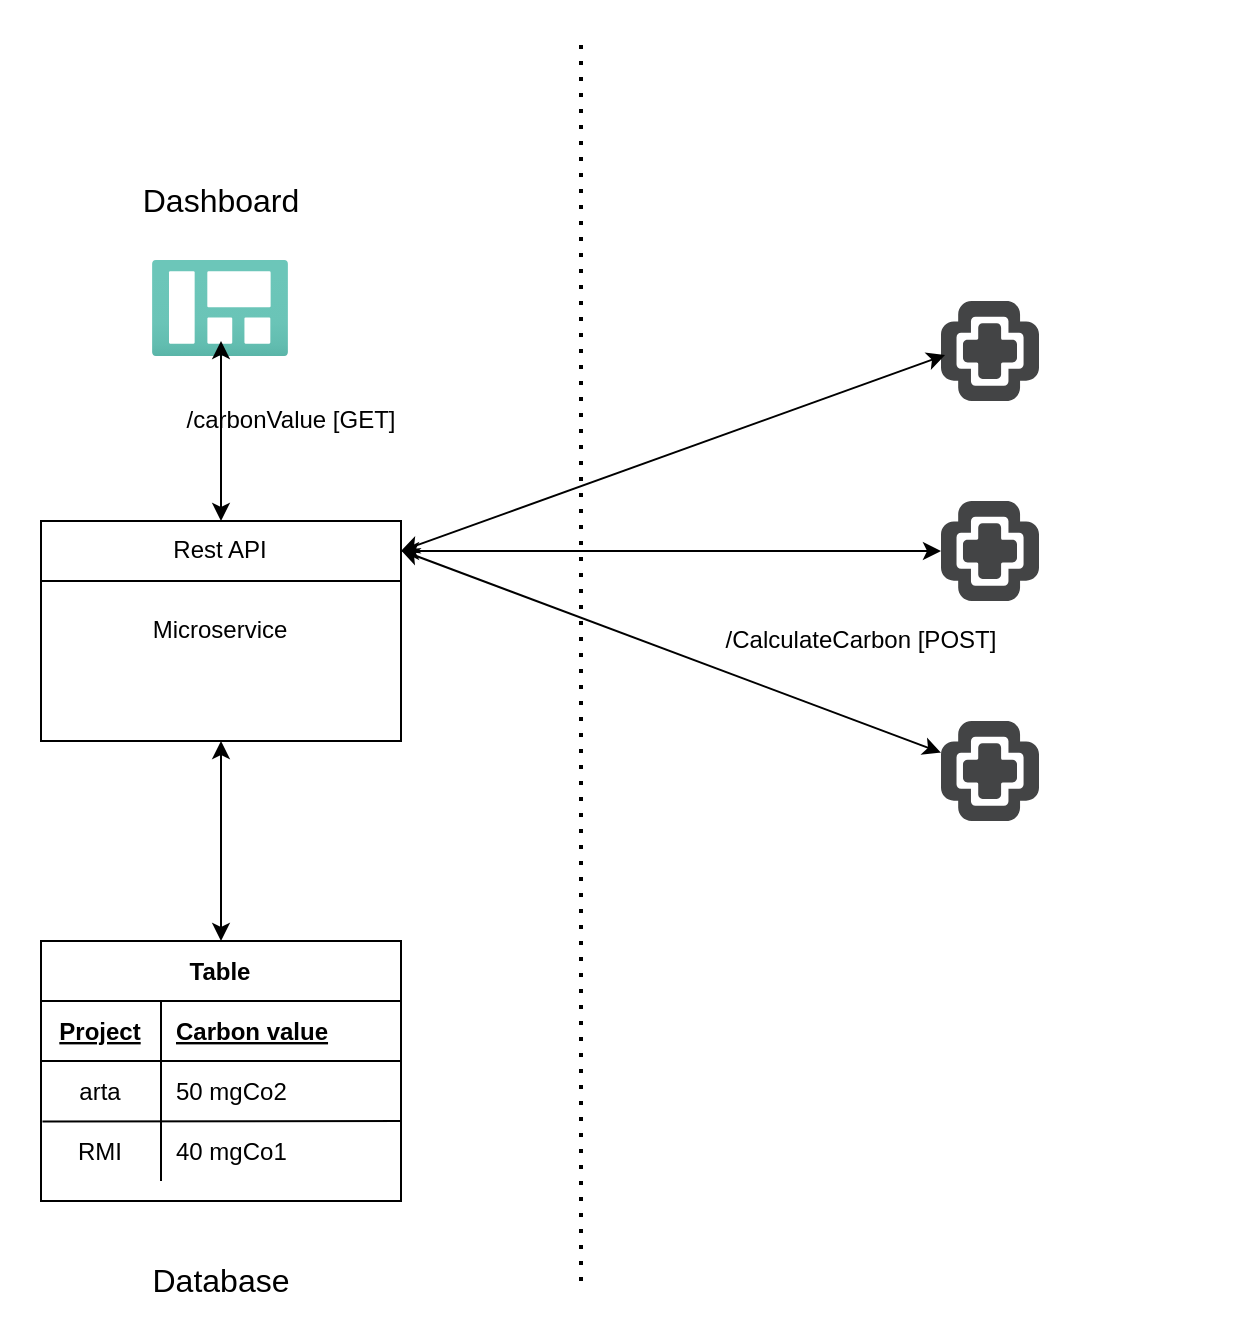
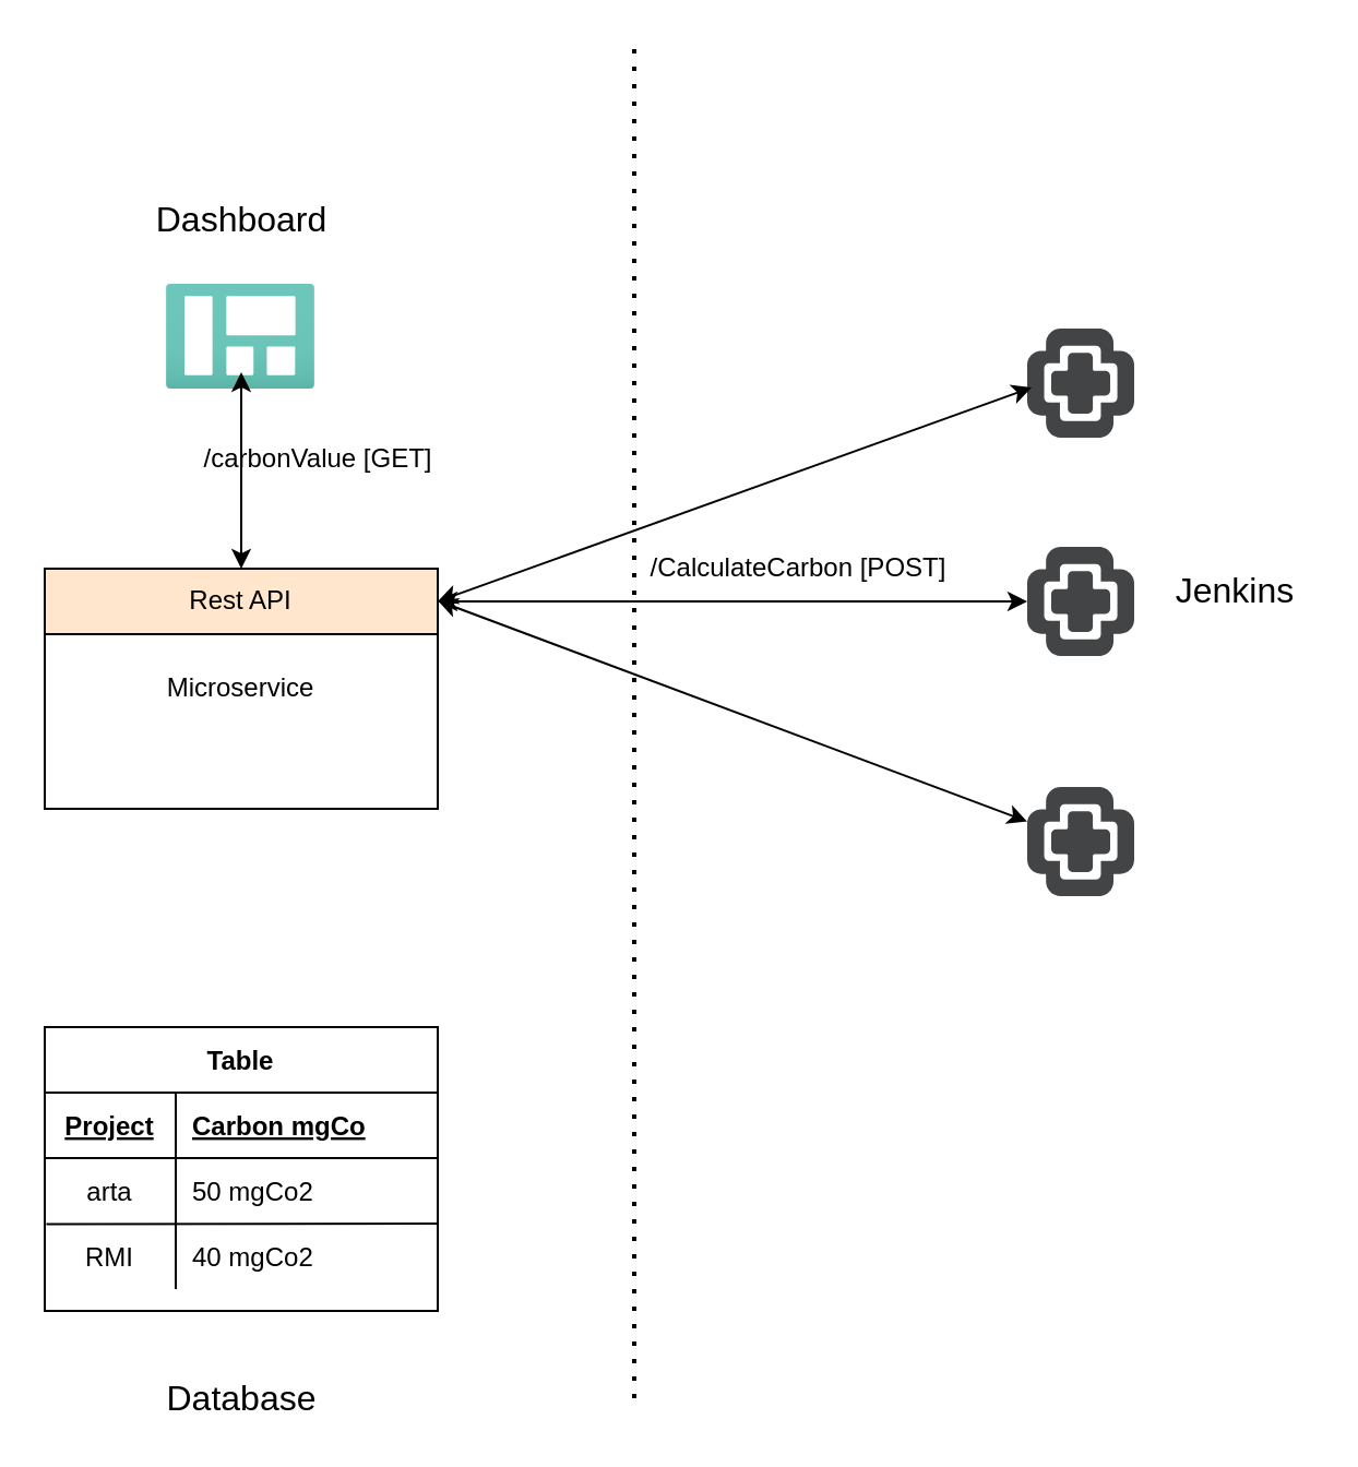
+ <mxCell id="17" value="&lt;font style=&quot;font-size: 16px&quot;&gt;Jenkins&lt;/font&gt;" style="text;html=1;align=center;verticalAlign=middle;resizable=0;points=[];autosize=1;strokeColor=none;fillColor=none;" parent="1" vertex="1"><mxGeometry x="530" y="260" width="70" height="20" as="geometry" /></mxCell>
- <mxCell id="22" value="Rest API" style="rounded=0;whiteSpace=wrap;html=1;" parent="1" vertex="1"><mxGeometry x="20" y="260" width="180" height="30" as="geometry" /></mxCell>
+ <mxCell id="22" value="Rest API" style="rounded=0;whiteSpace=wrap;html=1;fillColor=#ffe6cc;" parent="1" vertex="1"><mxGeometry x="20" y="260" width="180" height="30" as="geometry" /></mxCell>
- <mxCell id="23" value="/CalculateCarbon [POST]" style="text;html=1;align=center;verticalAlign=middle;resizable=0;points=[];autosize=1;strokeColor=none;fillColor=none;" parent="1" vertex="1"><mxGeometry x="355" y="310" width="150" height="20" as="geometry" /></mxCell>
+ <mxCell id="23" value="/CalculateCarbon [POST]" style="text;html=1;align=center;verticalAlign=middle;resizable=0;points=[];autosize=1;strokeColor=none;fillColor=none;" parent="1" vertex="1"><mxGeometry x="290" y="250" width="150" height="20" as="geometry" /></mxCell>
- <mxCell id="18" value="" style="endArrow=classic;startArrow=classic;html=1;rounded=0;fontSize=16;exitX=0.5;exitY=0;exitDx=0;exitDy=0;entryX=0.5;entryY=1;entryDx=0;entryDy=0;" parent="1" source="3" target="2" edge="1"><mxGeometry width="50" height="50" relative="1" as="geometry"><mxPoint x="120" y="350" as="sourcePoint" /><mxPoint x="170" y="300" as="targetPoint" /></mxGeometry></mxCell>
- <mxCell id="6" value="Carbon value" style="shape=partialRectangle;connectable=0;fillColor=none;top=0;left=0;bottom=0;right=0;align=left;spacingLeft=6;fontStyle=5;overflow=hidden;" parent="4" vertex="1"><mxGeometry x="60" width="120" height="30" as="geometry"><mxRectangle width="120" height="30" as="alternateBounds" /></mxGeometry></mxCell>
+ <mxCell id="6" value="Carbon mgCo" style="shape=partialRectangle;connectable=0;fillColor=none;top=0;left=0;bottom=0;right=0;align=left;spacingLeft=6;fontStyle=5;overflow=hidden;" parent="4" vertex="1"><mxGeometry x="60" width="120" height="30" as="geometry"><mxRectangle width="120" height="30" as="alternateBounds" /></mxGeometry></mxCell>
- <mxCell id="12" value="40 mgCo1" style="shape=partialRectangle;connectable=0;fillColor=none;top=0;left=0;bottom=0;right=0;align=left;spacingLeft=6;overflow=hidden;" parent="10" vertex="1"><mxGeometry x="60" width="120" height="30" as="geometry"><mxRectangle width="120" height="30" as="alternateBounds" /></mxGeometry></mxCell>
+ <mxCell id="12" value="40 mgCo2" style="shape=partialRectangle;connectable=0;fillColor=none;top=0;left=0;bottom=0;right=0;align=left;spacingLeft=6;overflow=hidden;" parent="10" vertex="1"><mxGeometry x="60" width="120" height="30" as="geometry"><mxRectangle width="120" height="30" as="alternateBounds" /></mxGeometry></mxCell>
